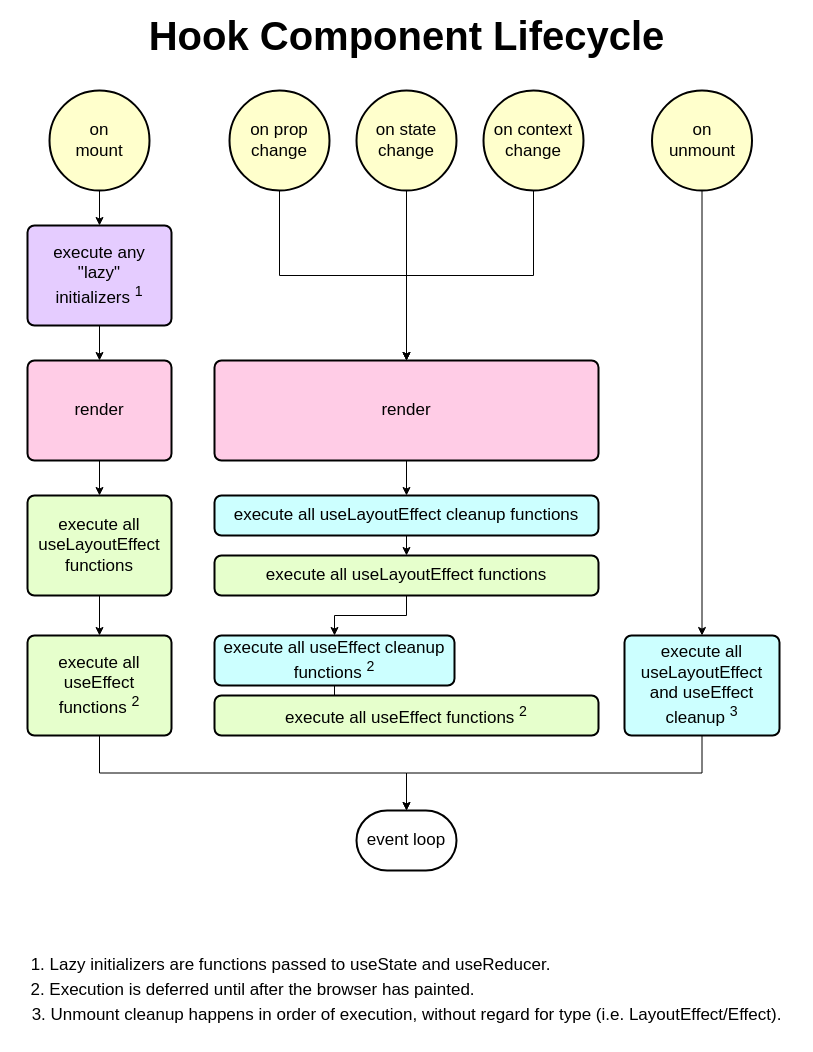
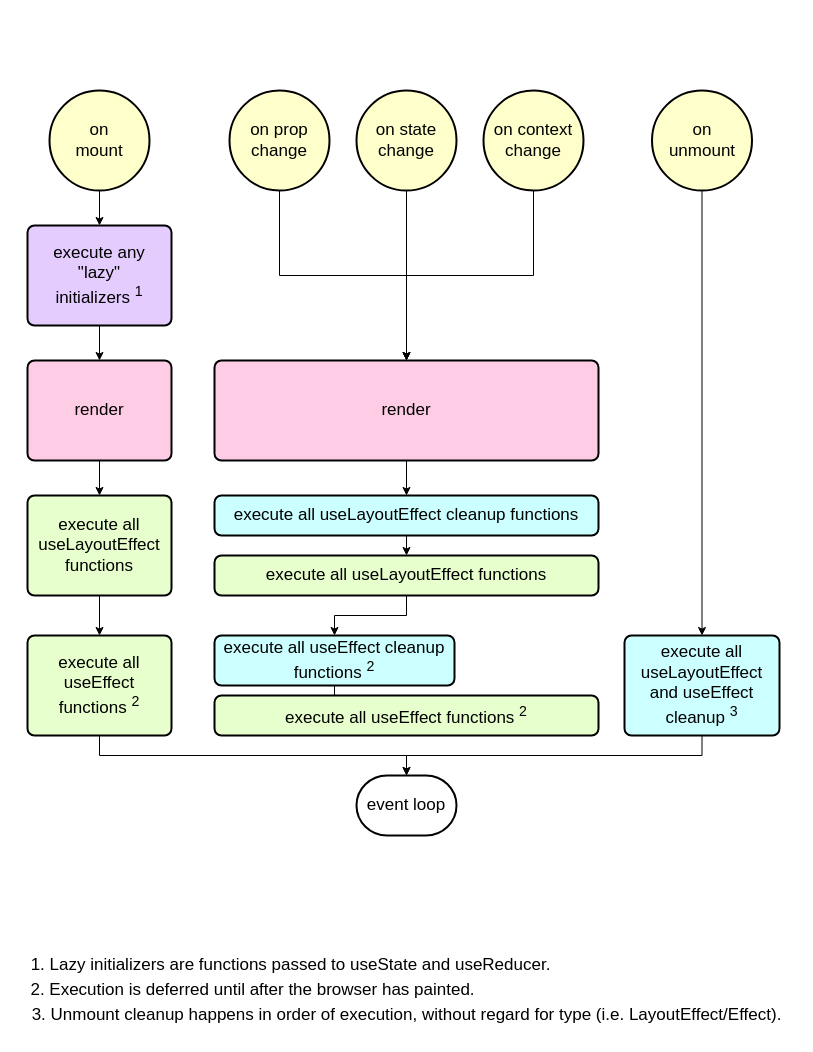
- <mxCell id="21" value="&lt;font size=&quot;1&quot;&gt;&lt;b style=&quot;font-size: 40px&quot;&gt;Hook Component Lifecycle&lt;/b&gt;&lt;/font&gt;" style="text;html=1;resizable=0;autosize=1;align=center;verticalAlign=middle;points=[];fillColor=none;strokeColor=none;rounded=0;" parent="1" vertex="1"><mxGeometry x="141" y="20" width="530" height="30" as="geometry" /></mxCell>
- <mxCell id="16" value="event loop" style="strokeWidth=2;html=1;shape=mxgraph.flowchart.terminator;whiteSpace=wrap;fontSize=17;" parent="1" vertex="1"><mxGeometry x="356" y="810" width="100" height="60" as="geometry" /></mxCell>
+ <mxCell id="16" value="event loop" style="strokeWidth=2;html=1;shape=mxgraph.flowchart.terminator;whiteSpace=wrap;fontSize=17;" parent="1" vertex="1"><mxGeometry x="356" y="775" width="100" height="60" as="geometry" /></mxCell>
